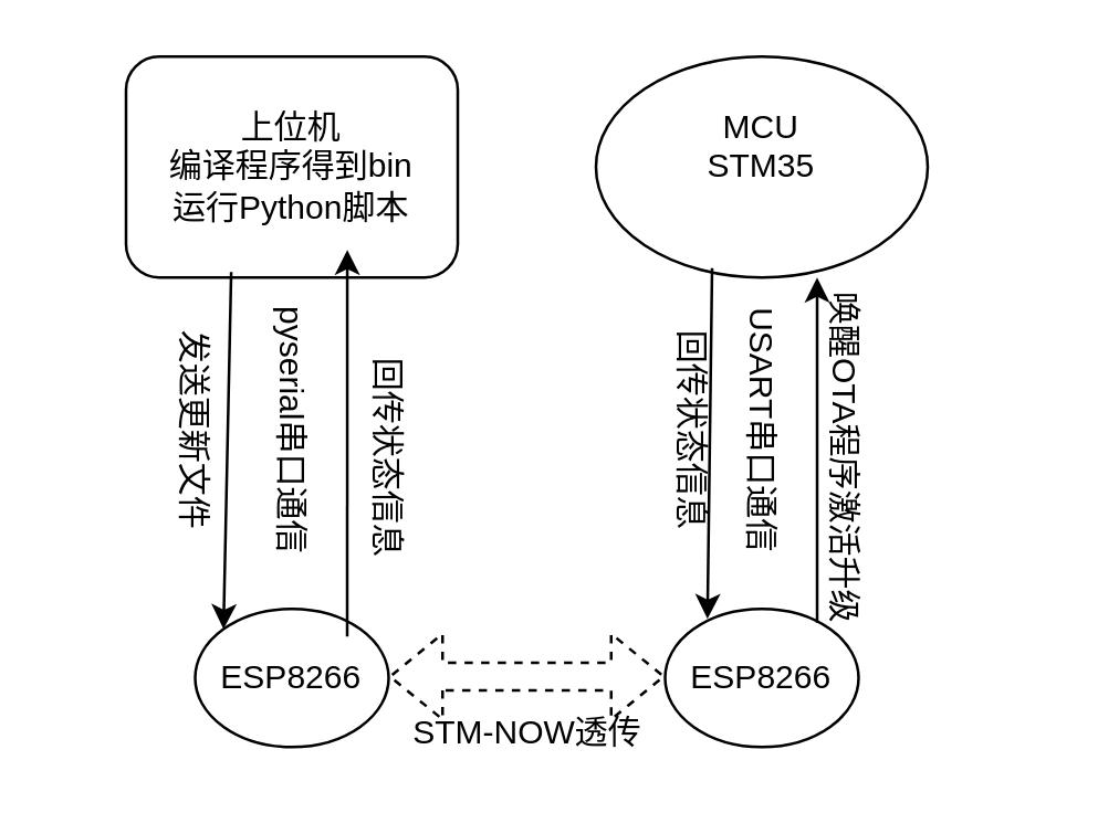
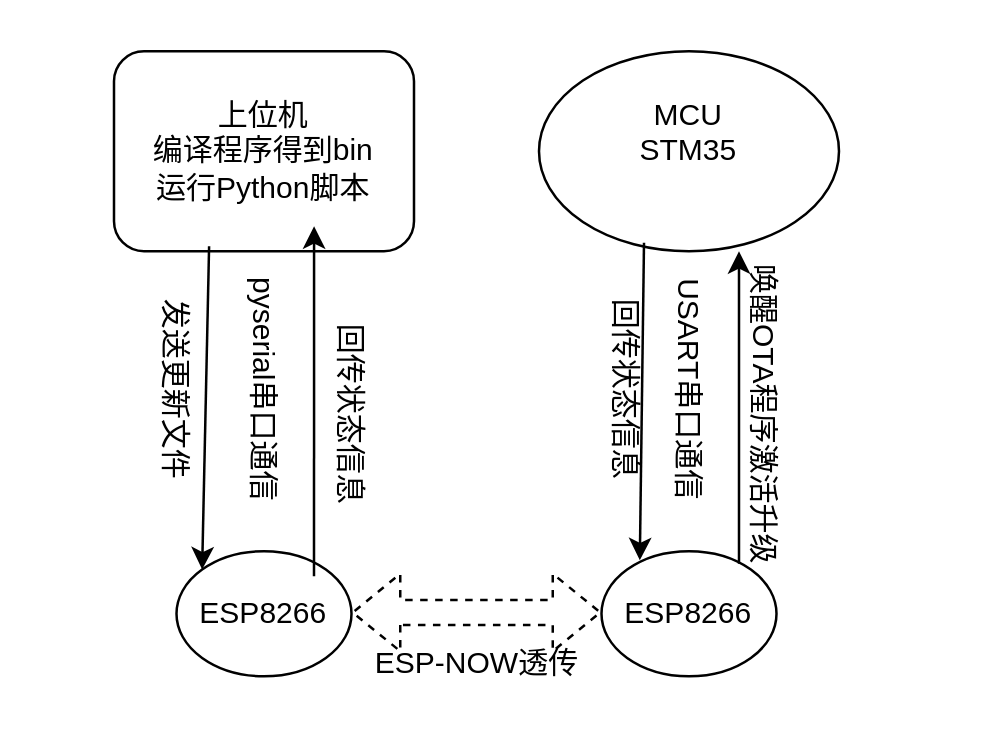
- <mxCell id="10" value="STM-NOW透传" style="text;html=1;align=center;verticalAlign=middle;resizable=0;points=[];autosize=1;strokeColor=none;fillColor=none;" vertex="1" parent="1"><mxGeometry x="140" y="250" width="100" height="30" as="geometry" /></mxCell>
+ <mxCell id="10" value="ESP-NOW透传" style="text;html=1;align=center;verticalAlign=middle;resizable=0;points=[];autosize=1;strokeColor=none;fillColor=none;" vertex="1" parent="1"><mxGeometry x="140" y="250" width="100" height="30" as="geometry" /></mxCell>
